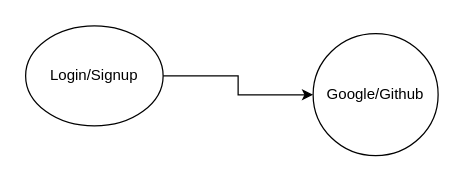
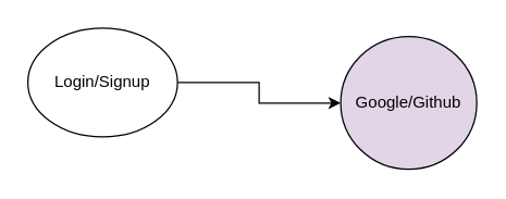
- <mxCell id="4" value="Google/Github" style="ellipse;whiteSpace=wrap;html=1;" vertex="1" parent="1"><mxGeometry x="250" y="26.25" width="100" height="97.5" as="geometry" /></mxCell>
+ <mxCell id="4" value="Google/Github" style="ellipse;whiteSpace=wrap;html=1;fillColor=#e1d5e7;" vertex="1" parent="1"><mxGeometry x="250" y="26.25" width="100" height="97.5" as="geometry" /></mxCell>
